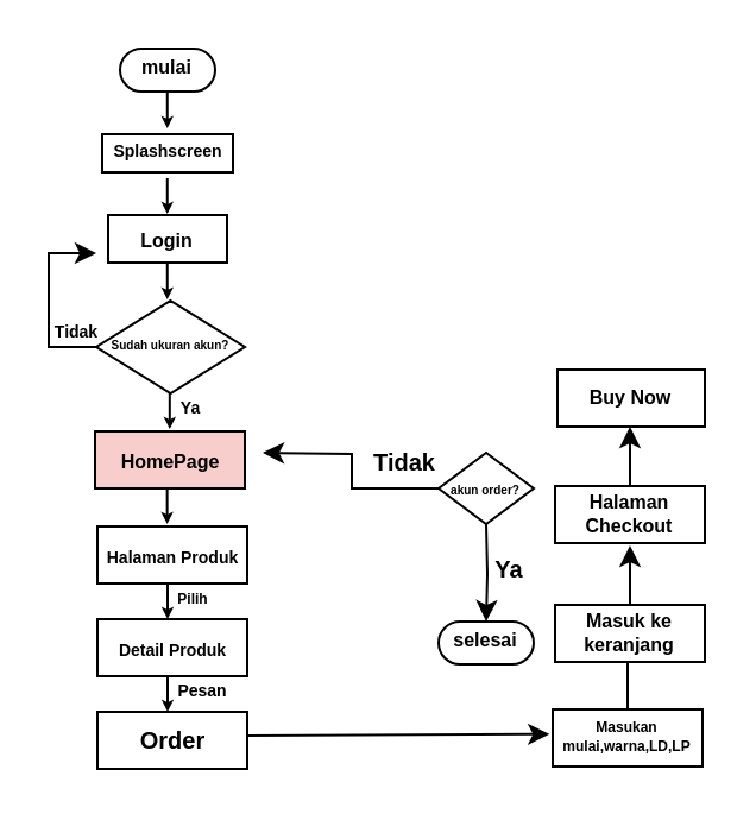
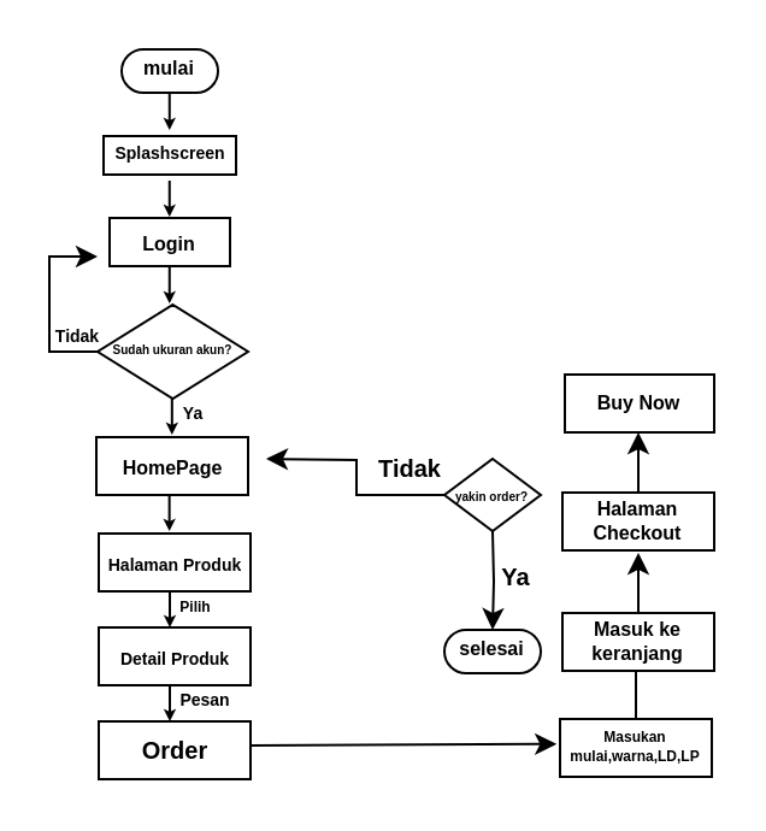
- <mxCell id="16" value="&lt;font style=&quot;font-size: 8px;&quot;&gt;HomePage&lt;/font&gt;" style="rounded=0;whiteSpace=wrap;html=1;spacingBottom=1;fontStyle=1;fillColor=#f8cecc;" vertex="1" parent="1"><mxGeometry x="39.5" y="181" width="63" height="24" as="geometry" /></mxCell>
+ <mxCell id="16" value="&lt;font style=&quot;font-size: 8px;&quot;&gt;HomePage&lt;/font&gt;" style="rounded=0;whiteSpace=wrap;html=1;spacingBottom=1;fontStyle=1" vertex="1" parent="1"><mxGeometry x="39.5" y="181" width="63" height="24" as="geometry" /></mxCell>
- <mxCell id="32" value="akun order?" style="rhombus;whiteSpace=wrap;html=1;fontSize=5;fontStyle=1" vertex="1" parent="1"><mxGeometry x="184" y="190" width="40" height="30" as="geometry" /></mxCell>
+ <mxCell id="32" value="yakin order?" style="rhombus;whiteSpace=wrap;html=1;fontSize=5;fontStyle=1" vertex="1" parent="1"><mxGeometry x="184" y="190" width="40" height="30" as="geometry" /></mxCell>
